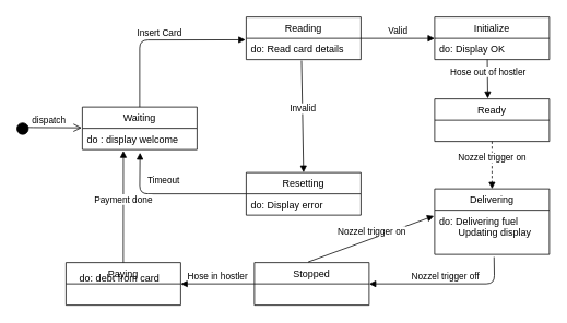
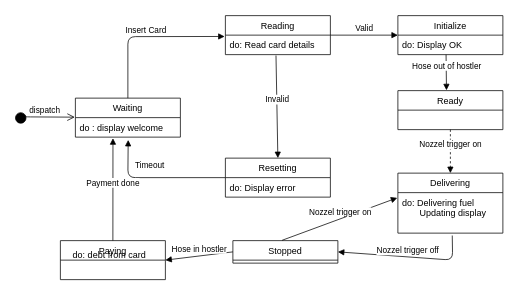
- <mxCell id="14" value="Stopped" style="swimlane;fontStyle=0;childLayout=stackLayout;horizontal=1;startSize=26;horizontalStack=0;resizeParent=1;resizeParentMax=0;resizeLast=0;collapsible=1;marginBottom=0;" vertex="1" parent="1"><mxGeometry x="310" y="320" width="140" height="52" as="geometry" /></mxCell>
+ <mxCell id="14" value="Stopped" style="swimlane;fontStyle=0;childLayout=stackLayout;horizontal=1;startSize=26;horizontalStack=0;resizeParent=1;resizeParentMax=0;resizeLast=0;collapsible=1;marginBottom=0;" vertex="1" parent="1"><mxGeometry x="310" y="320" width="140" height="30" as="geometry" /></mxCell>
